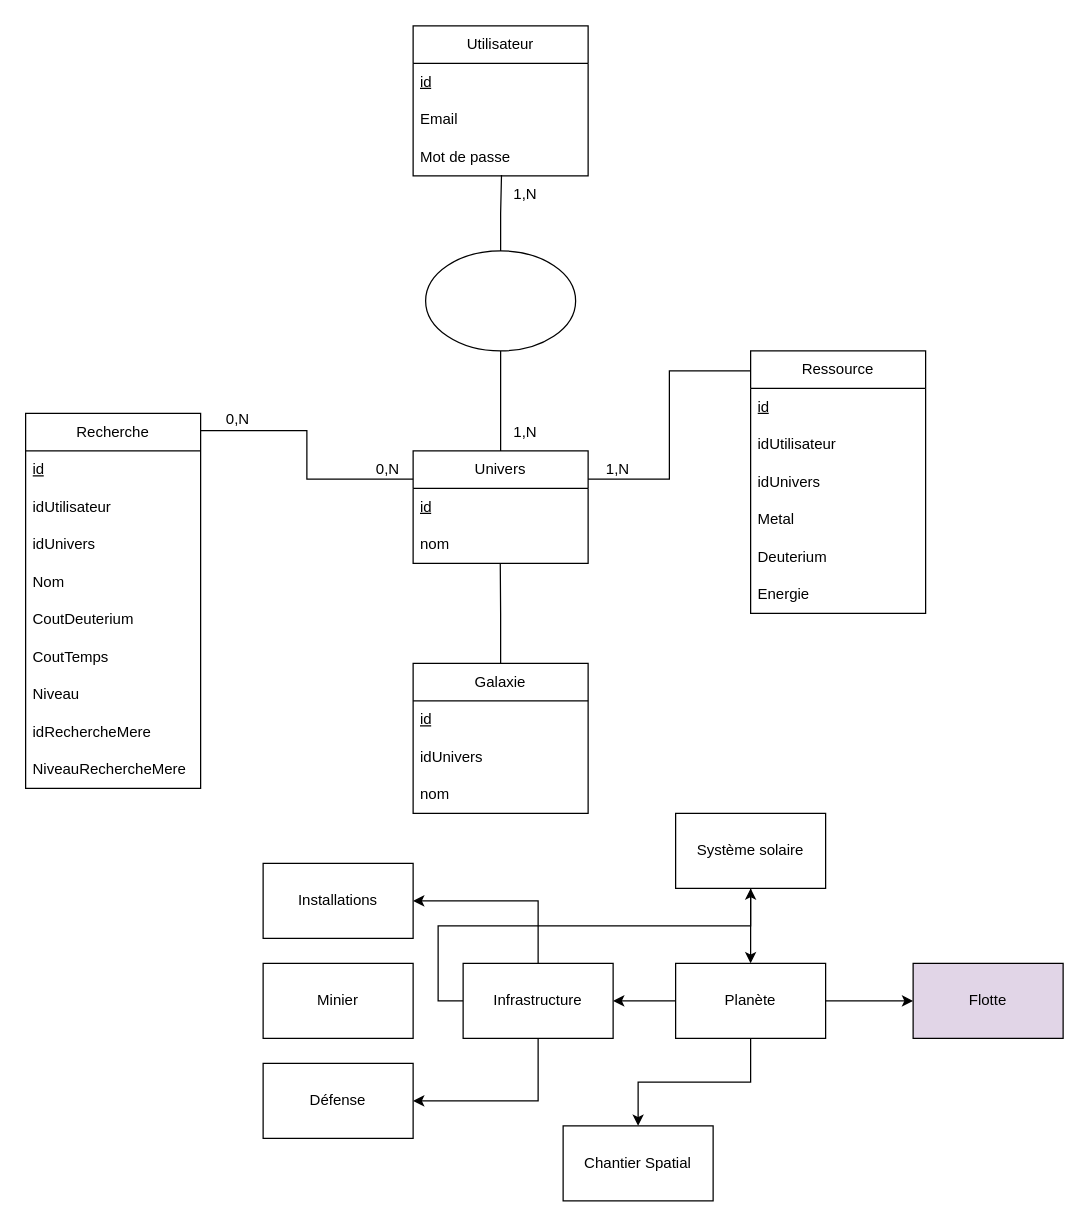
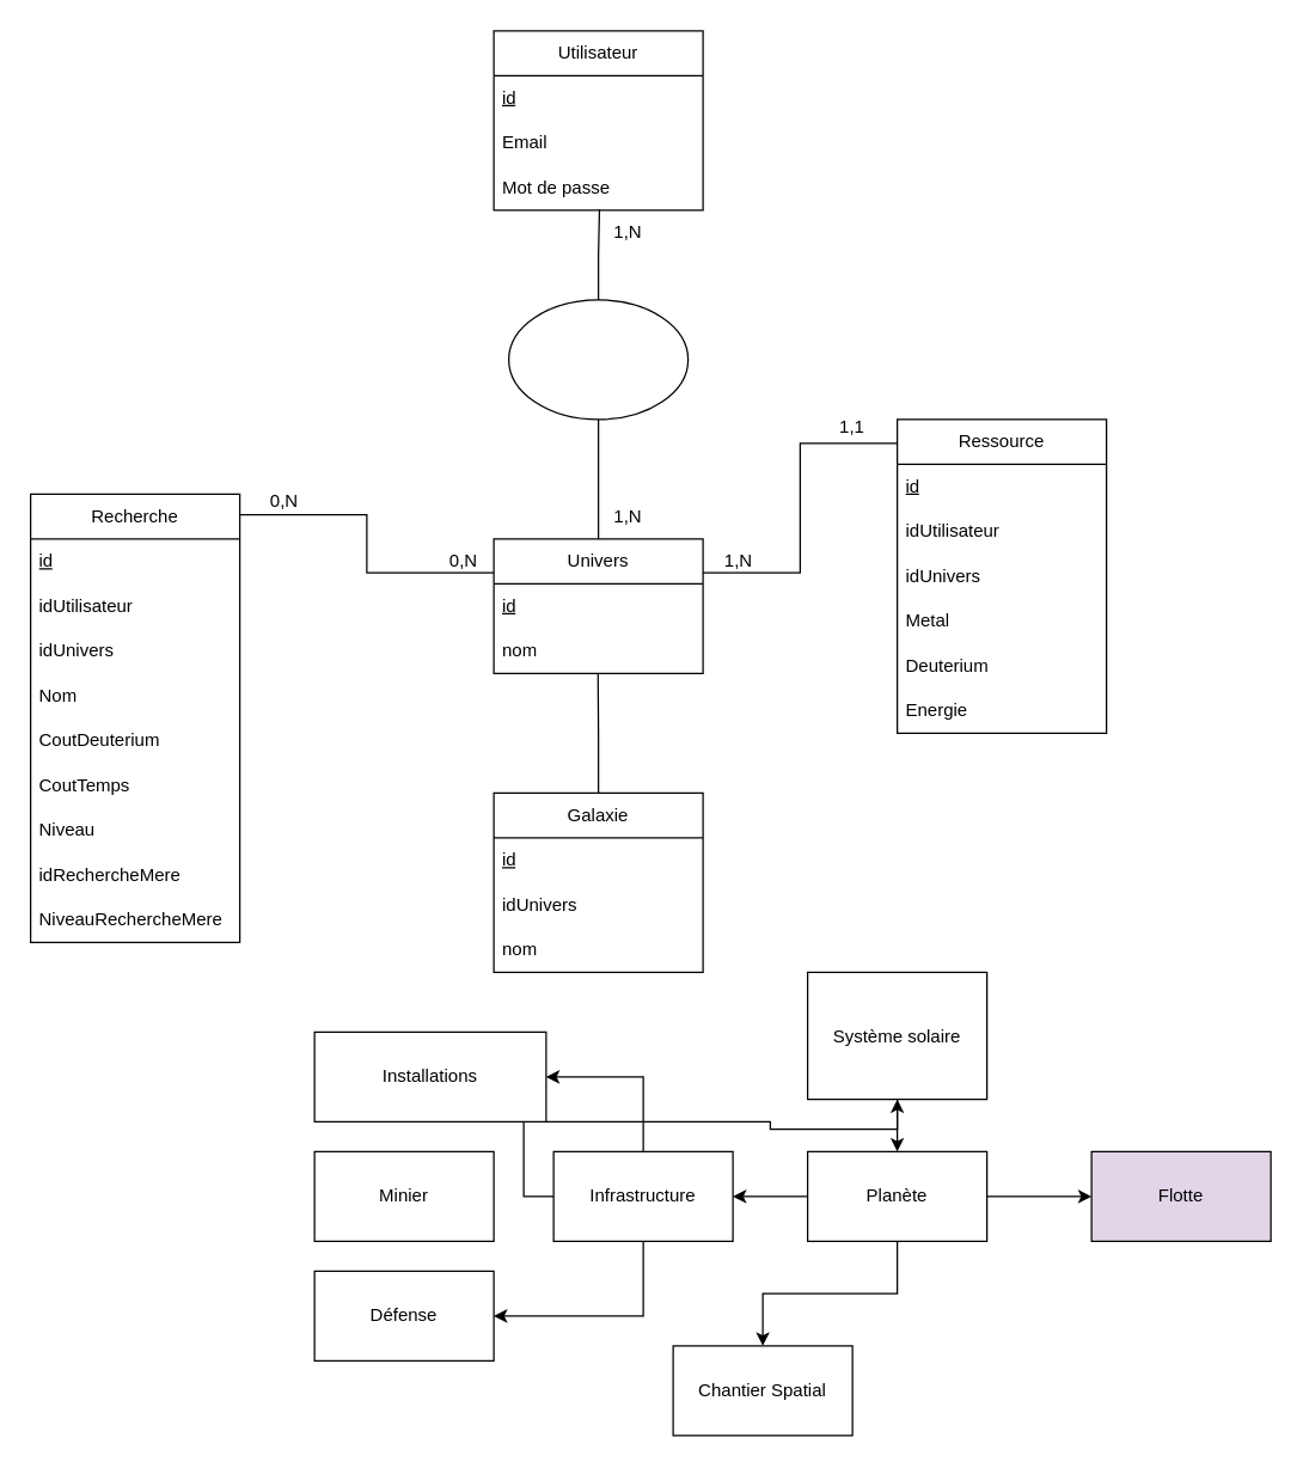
+ <mxCell id="53" value="1,1" style="text;html=1;strokeColor=none;fillColor=none;align=center;verticalAlign=middle;whiteSpace=wrap;rounded=0;" vertex="1" parent="1"><mxGeometry x="540" y="270" width="60" height="30" as="geometry" /></mxCell>
- <mxCell id="3" value="Système solaire" style="rounded=0;whiteSpace=wrap;html=1;" vertex="1" parent="1"><mxGeometry x="540" y="650" width="120" height="60" as="geometry" /></mxCell>
+ <mxCell id="3" value="Système solaire" style="rounded=0;whiteSpace=wrap;html=1;" vertex="1" parent="1"><mxGeometry x="540" y="650" width="120" height="85" as="geometry" /></mxCell>
- <mxCell id="16" value="Installations" style="rounded=0;whiteSpace=wrap;html=1;" vertex="1" parent="1"><mxGeometry x="210" y="690" width="120" height="60" as="geometry" /></mxCell>
+ <mxCell id="16" value="Installations" style="rounded=0;whiteSpace=wrap;html=1;" vertex="1" parent="1"><mxGeometry x="210" y="690" width="155" height="60" as="geometry" /></mxCell>
